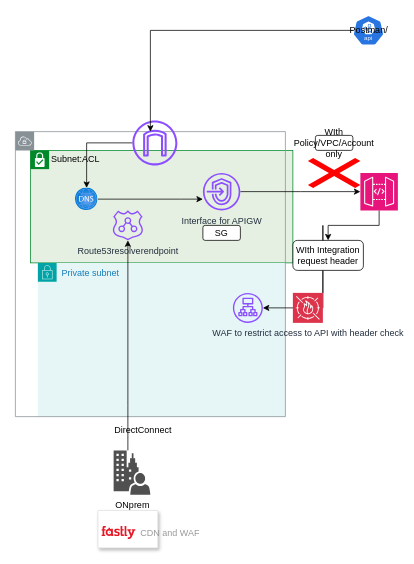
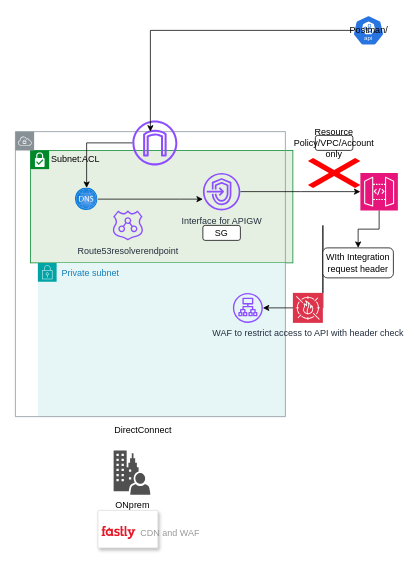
- <mxCell id="20" value="WIth Policy/VPC/Account only" style="rounded=1;whiteSpace=wrap;html=1;" parent="1" vertex="1"><mxGeometry x="420" y="180" width="50" height="20" as="geometry" /></mxCell>
+ <mxCell id="20" value="Resource Policy/VPC/Account only" style="rounded=1;whiteSpace=wrap;html=1;" parent="1" vertex="1"><mxGeometry x="420" y="180" width="50" height="20" as="geometry" /></mxCell>
- <mxCell id="21" style="edgeStyle=orthogonalEdgeStyle;rounded=0;orthogonalLoop=1;jettySize=auto;html=1;" parent="1" source="22" target="23" edge="1"><mxGeometry relative="1" as="geometry"><Array as="points"><mxPoint x="170" y="540" /><mxPoint x="170" y="540" /></Array></mxGeometry></mxCell>
- <mxCell id="26" value="WIth Integration request header" style="rounded=1;whiteSpace=wrap;html=1;" vertex="1" parent="1"><mxGeometry x="390" y="320" width="94" height="40" as="geometry" /></mxCell>
+ <mxCell id="26" value="WIth Integration request header" style="rounded=1;whiteSpace=wrap;html=1;" vertex="1" parent="1"><mxGeometry x="430" y="330" width="94" height="40" as="geometry" /></mxCell>
